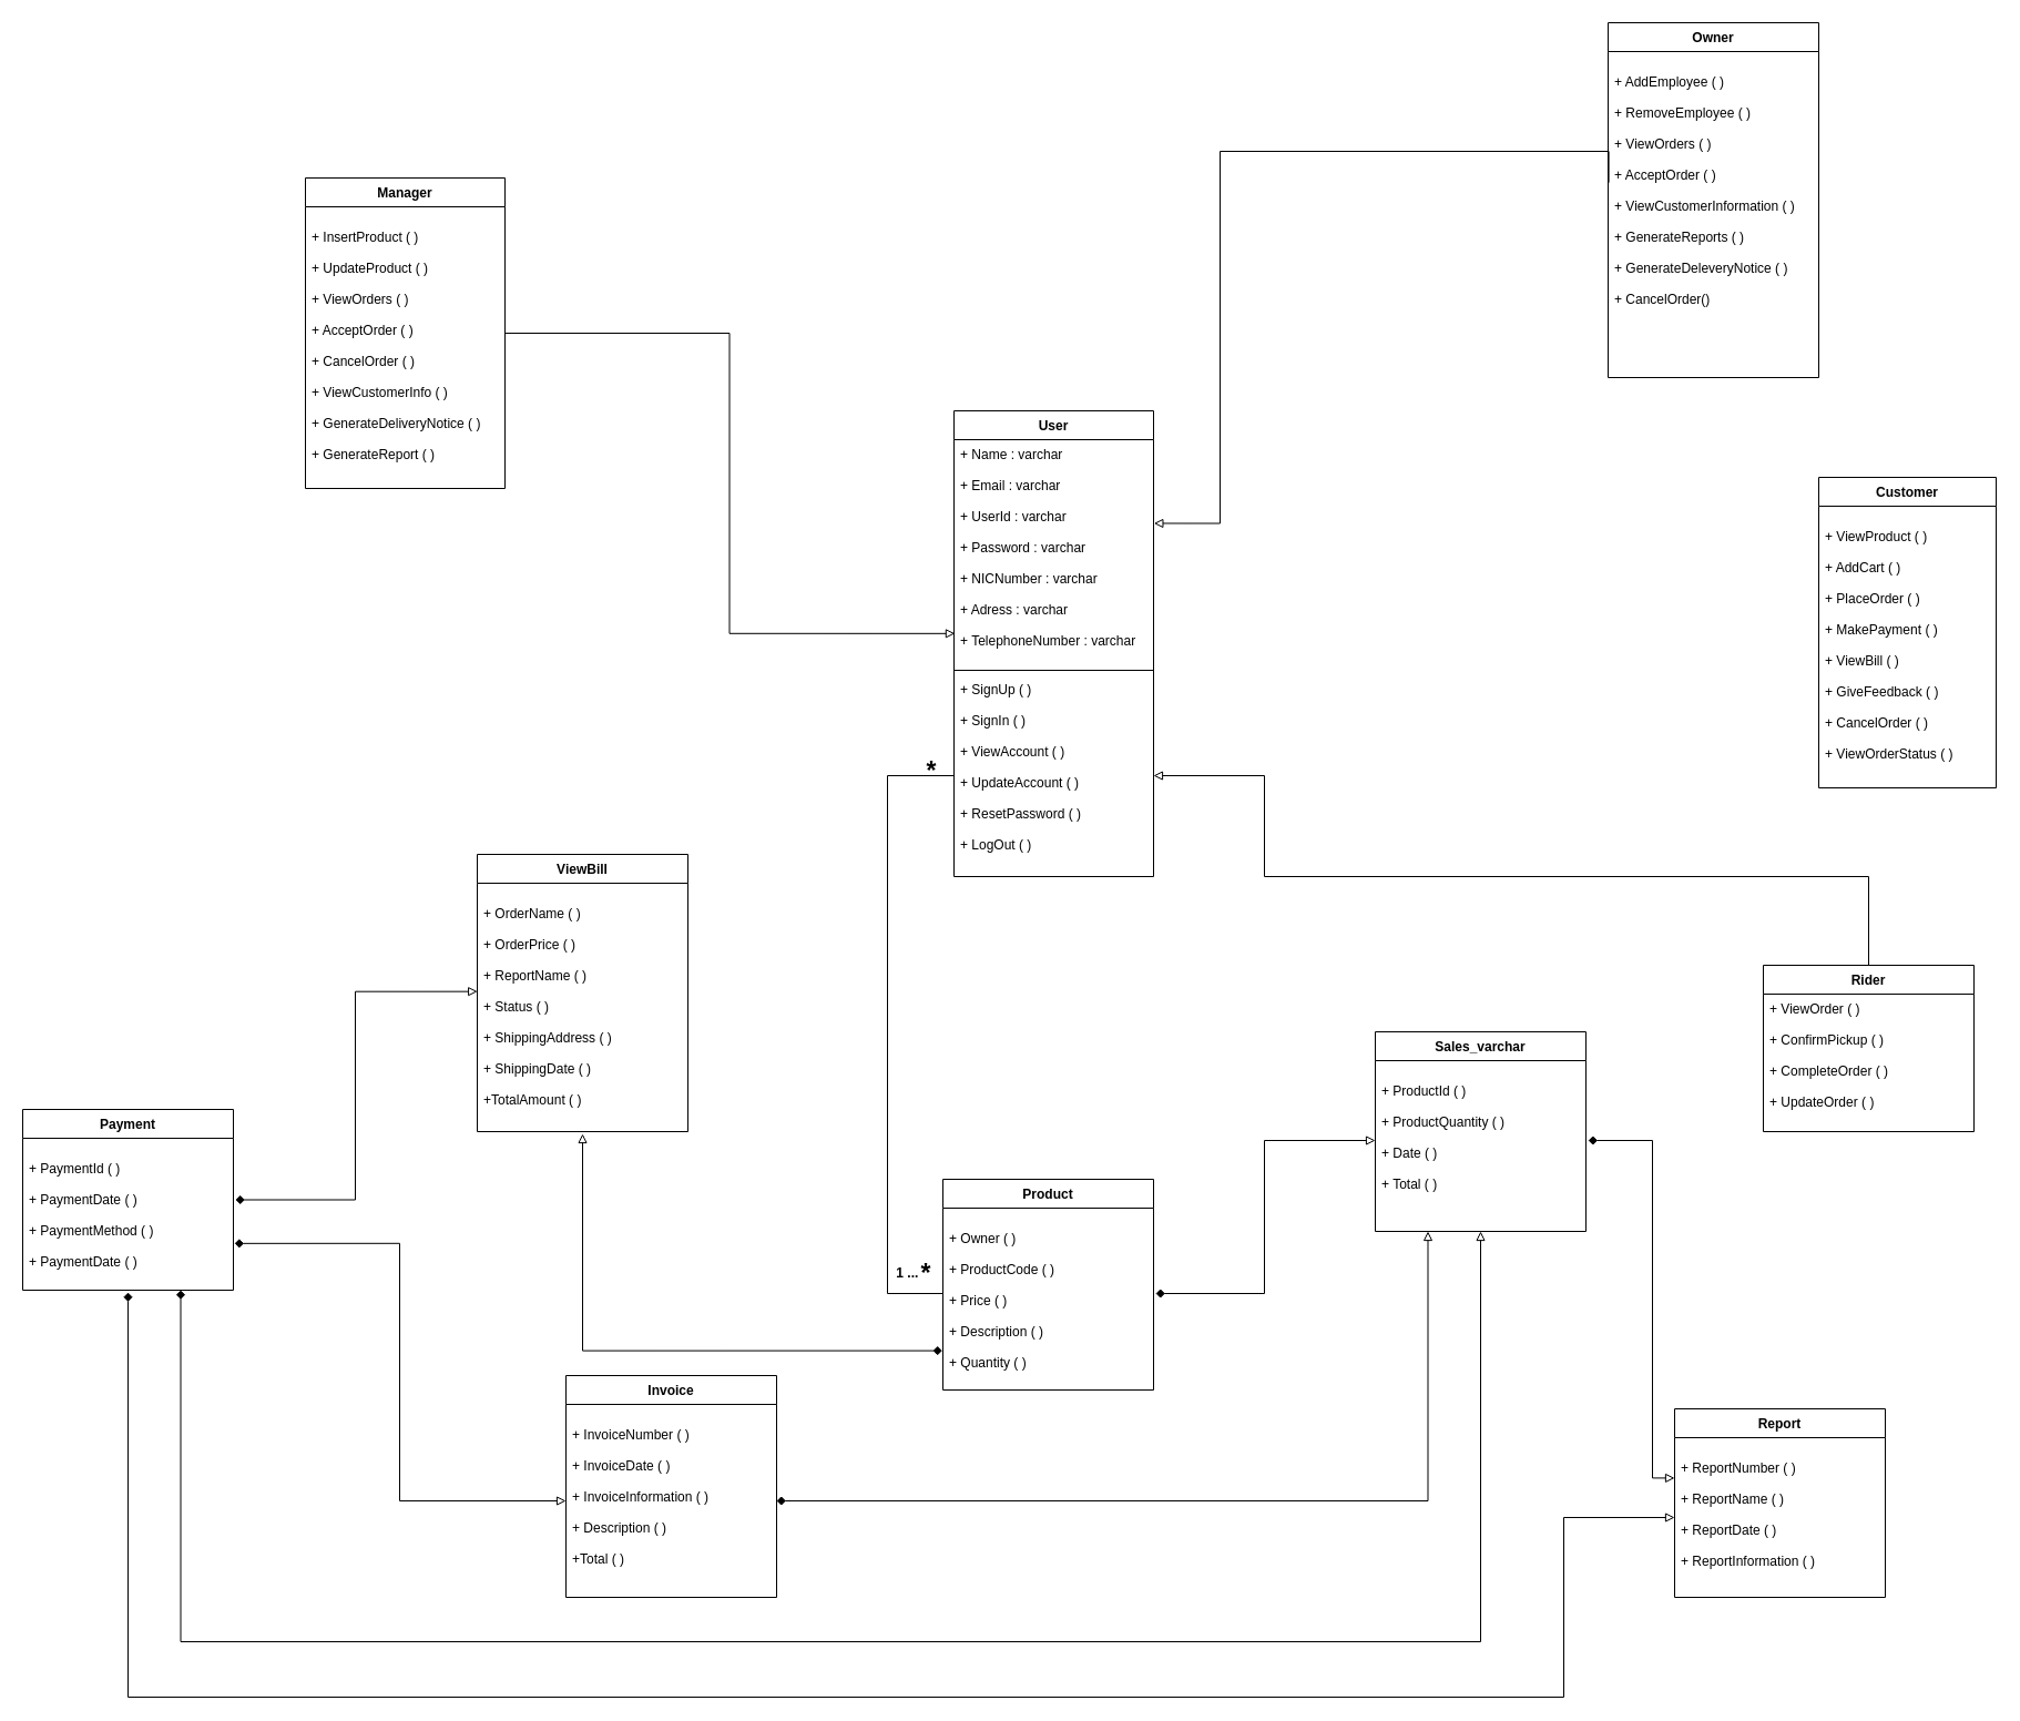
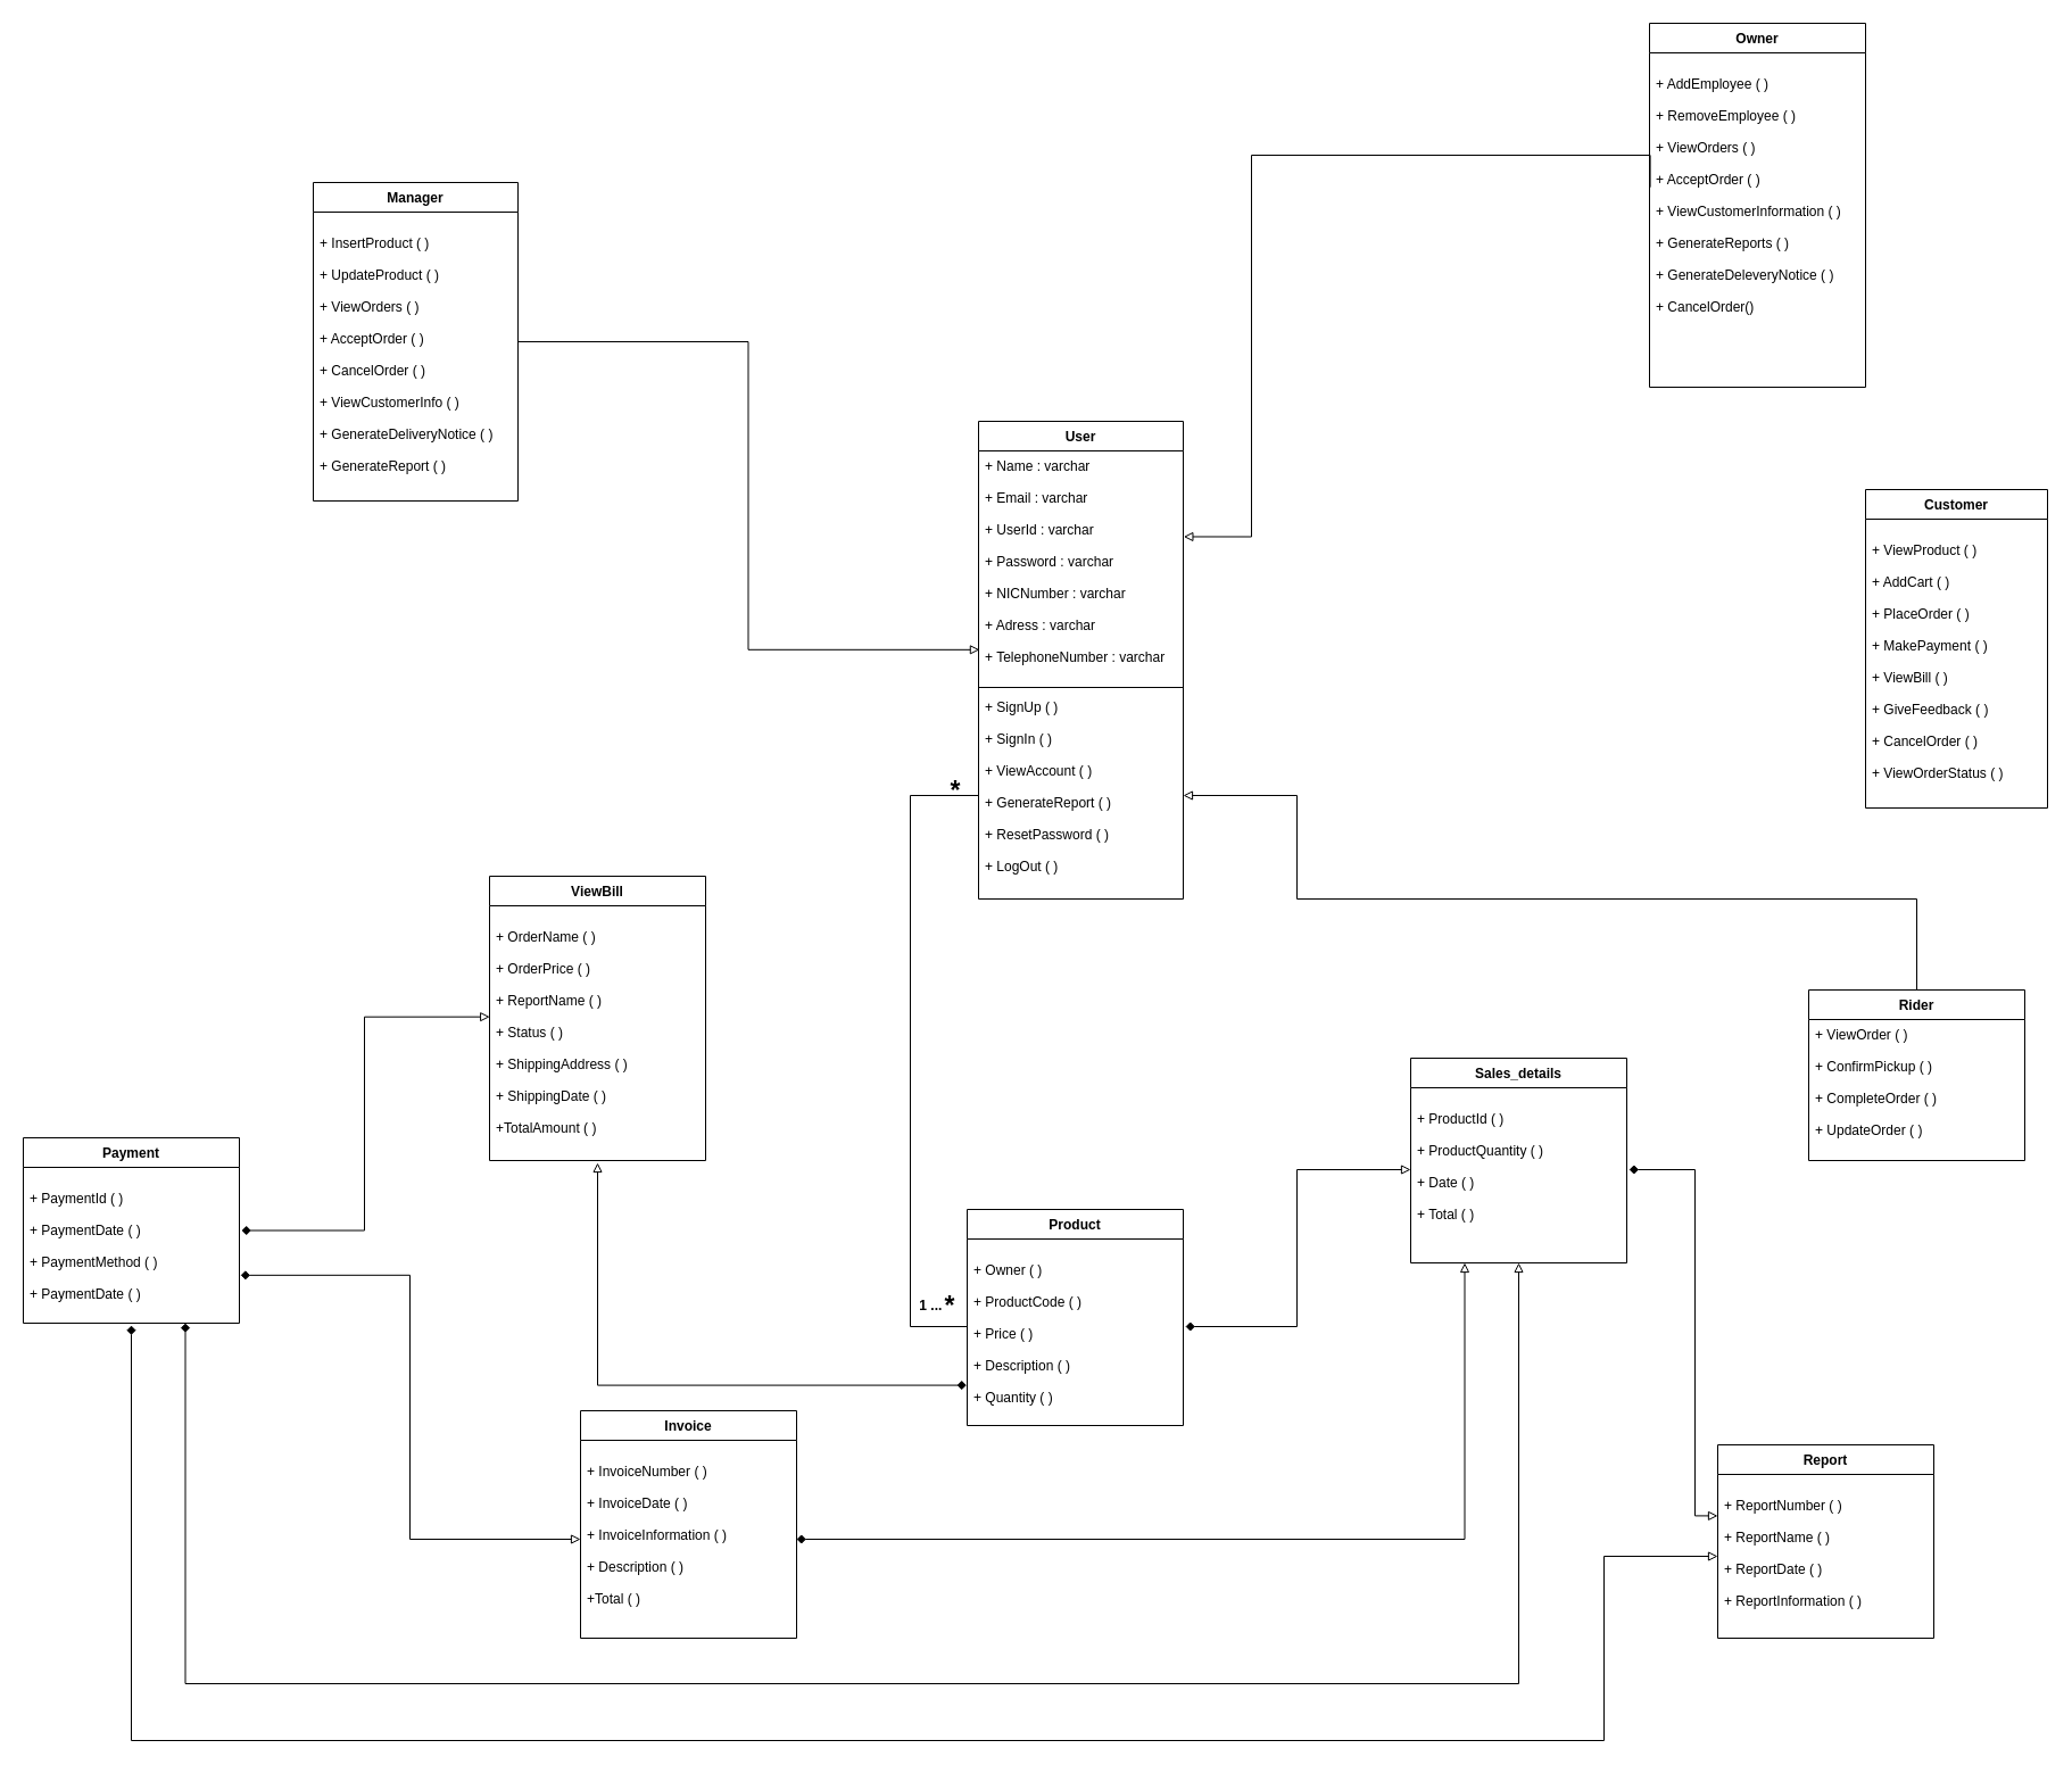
- <mxCell id="5" value="+ SignUp ( )&#10;&#10;+ SignIn ( )&#10;&#10;+ ViewAccount ( )&#10;&#10;+ UpdateAccount ( )&#10;&#10;+ ResetPassword ( )&#10;&#10;+ LogOut ( ) " style="text;align=left;verticalAlign=top;spacingLeft=4;spacingRight=4;overflow=hidden;rotatable=0;points=[[0,0.5],[1,0.5]];portConstraint=eastwest;rounded=0;shadow=0;html=0;" parent="2" vertex="1"><mxGeometry y="238" width="180" height="182" as="geometry" /></mxCell>
+ <mxCell id="5" value="+ SignUp ( )&#10;&#10;+ SignIn ( )&#10;&#10;+ ViewAccount ( )&#10;&#10;+ GenerateReport ( )&#10;&#10;+ ResetPassword ( )&#10;&#10;+ LogOut ( ) " style="text;align=left;verticalAlign=top;spacingLeft=4;spacingRight=4;overflow=hidden;rotatable=0;points=[[0,0.5],[1,0.5]];portConstraint=eastwest;rounded=0;shadow=0;html=0;" parent="2" vertex="1"><mxGeometry y="238" width="180" height="182" as="geometry" /></mxCell>
- <mxCell id="28" value="Sales_varchar" style="swimlane;fontStyle=1;align=center;verticalAlign=top;childLayout=stackLayout;horizontal=1;startSize=26;horizontalStack=0;resizeParent=1;resizeLast=0;collapsible=1;marginBottom=0;rounded=0;shadow=0;strokeWidth=1;" parent="1" vertex="1"><mxGeometry x="1240" y="930" width="190" height="180" as="geometry"><mxRectangle x="550" y="140" width="160" height="26" as="alternateBounds" /></mxGeometry></mxCell>
+ <mxCell id="28" value="Sales_details" style="swimlane;fontStyle=1;align=center;verticalAlign=top;childLayout=stackLayout;horizontal=1;startSize=26;horizontalStack=0;resizeParent=1;resizeLast=0;collapsible=1;marginBottom=0;rounded=0;shadow=0;strokeWidth=1;" parent="1" vertex="1"><mxGeometry x="1240" y="930" width="190" height="180" as="geometry"><mxRectangle x="550" y="140" width="160" height="26" as="alternateBounds" /></mxGeometry></mxCell>
